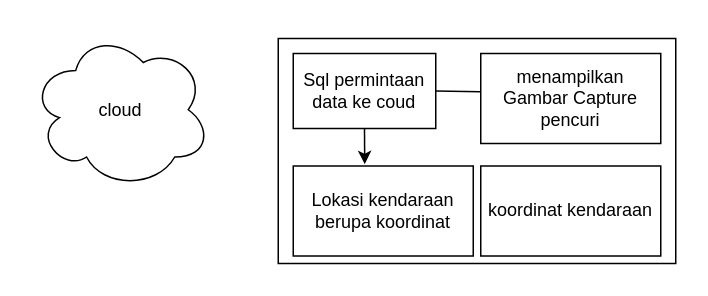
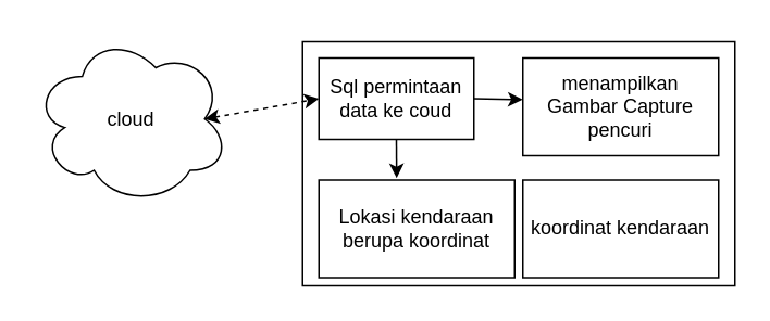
- <mxCell id="7" value="" style="endArrow=none;html=1;exitX=1;exitY=0.5;exitDx=0;exitDy=0;entryX=-0.001;entryY=0.426;entryDx=0;entryDy=0;entryPerimeter=0;" edge="1" parent="1" source="3" target="6"><mxGeometry width="50" height="50" relative="1" as="geometry"><mxPoint x="350" y="85" as="sourcePoint" /><mxPoint x="400" y="35" as="targetPoint" /></mxGeometry></mxCell>
+ <mxCell id="7" value="" style="endArrow=classic;html=1;exitX=1;exitY=0.5;exitDx=0;exitDy=0;entryX=-0.001;entryY=0.426;entryDx=0;entryDy=0;entryPerimeter=0;" edge="1" parent="1" source="3" target="6"><mxGeometry width="50" height="50" relative="1" as="geometry"><mxPoint x="350" y="85" as="sourcePoint" /><mxPoint x="400" y="35" as="targetPoint" /></mxGeometry></mxCell>
+ <mxCell id="5" value="" style="endArrow=classic;startArrow=classic;html=1;entryX=0;entryY=0.5;entryDx=0;entryDy=0;exitX=0.875;exitY=0.5;exitDx=0;exitDy=0;exitPerimeter=0;dashed=1;" edge="1" parent="1" source="4" target="3"><mxGeometry width="50" height="50" relative="1" as="geometry"><mxPoint x="175" y="75" as="sourcePoint" /><mxPoint x="225" y="25" as="targetPoint" /></mxGeometry></mxCell>
